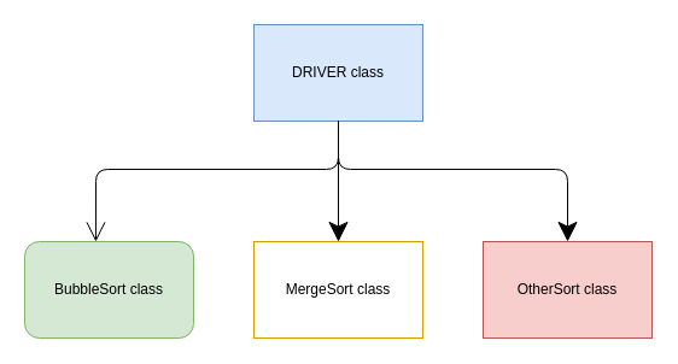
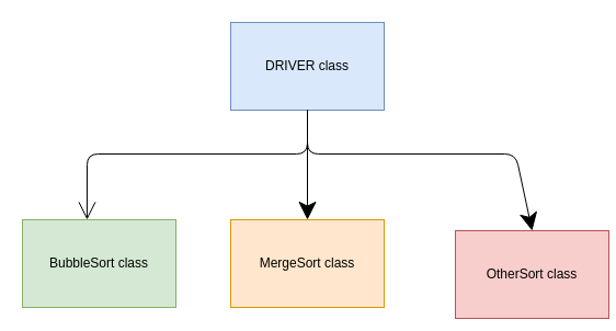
- <mxCell id="4" value="BubbleSort class" style="whiteSpace=wrap;html=1;hachureGap=4;pointerEvents=0;fillColor=#d5e8d4;strokeColor=#82b366;rounded=1;" vertex="1" parent="1"><mxGeometry x="20" y="200" width="140" height="80" as="geometry" /></mxCell>
+ <mxCell id="4" value="BubbleSort class" style="rounded=0;whiteSpace=wrap;html=1;hachureGap=4;pointerEvents=0;fillColor=#d5e8d4;strokeColor=#82b366;" vertex="1" parent="1"><mxGeometry x="20" y="200" width="140" height="80" as="geometry" /></mxCell>
- <mxCell id="3" value="MergeSort class" style="rounded=0;whiteSpace=wrap;html=1;hachureGap=4;pointerEvents=0;fillColor=#ffffff;strokeColor=#d79b00;" vertex="1" parent="1"><mxGeometry x="210" y="200" width="140" height="80" as="geometry" /></mxCell>
+ <mxCell id="3" value="MergeSort class" style="rounded=0;whiteSpace=wrap;html=1;hachureGap=4;pointerEvents=0;fillColor=#ffe6cc;strokeColor=#d79b00;" vertex="1" parent="1"><mxGeometry x="210" y="200" width="140" height="80" as="geometry" /></mxCell>
- <mxCell id="5" value="OtherSort class" style="rounded=0;whiteSpace=wrap;html=1;hachureGap=4;pointerEvents=0;fillColor=#f8cecc;strokeColor=#b85450;" vertex="1" parent="1"><mxGeometry x="400" y="200" width="140" height="80" as="geometry" /></mxCell>
+ <mxCell id="5" value="OtherSort class" style="rounded=0;whiteSpace=wrap;html=1;hachureGap=4;pointerEvents=0;fillColor=#f8cecc;strokeColor=#b85450;" vertex="1" parent="1"><mxGeometry x="415" y="210" width="140" height="80" as="geometry" /></mxCell>
